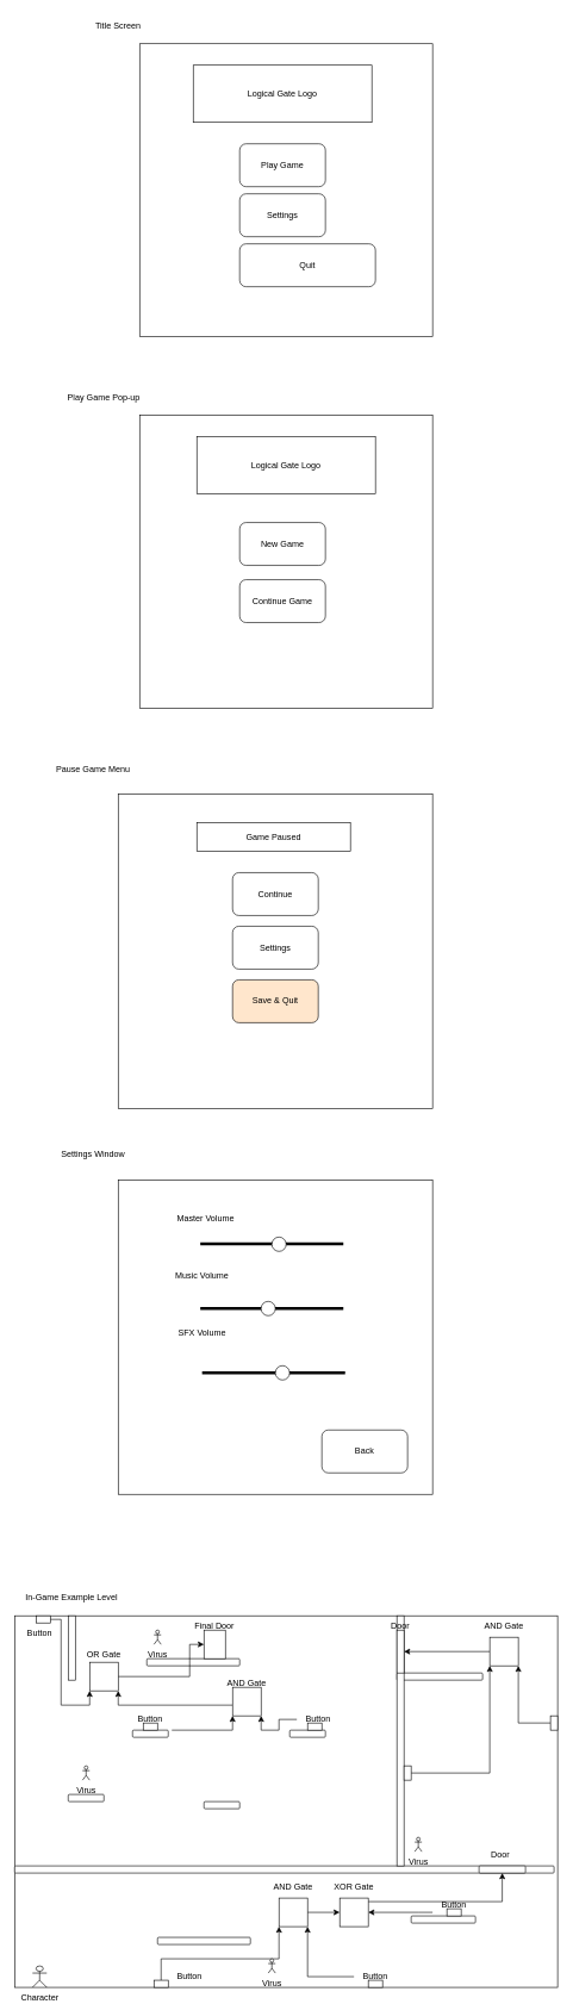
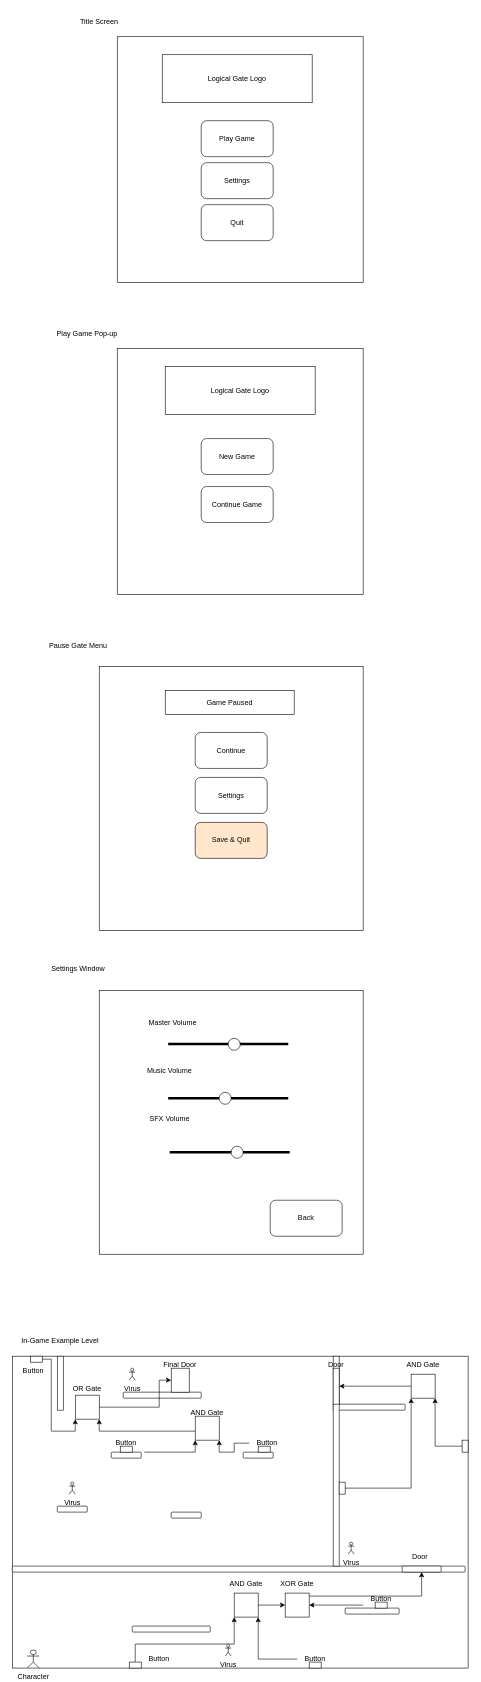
- <mxCell id="4" value="Quit" style="rounded=1;whiteSpace=wrap;html=1;" parent="1" vertex="1"><mxGeometry x="335" y="340" width="190" height="60" as="geometry" /></mxCell>
+ <mxCell id="4" value="Quit" style="rounded=1;whiteSpace=wrap;html=1;" parent="1" vertex="1"><mxGeometry x="335" y="340" width="120" height="60" as="geometry" /></mxCell>
- <mxCell id="7" value="Pause Game Menu" style="text;html=1;align=center;verticalAlign=middle;whiteSpace=wrap;rounded=0;" parent="1" vertex="1"><mxGeometry x="70" y="1060" width="120" height="30" as="geometry" /></mxCell>
+ <mxCell id="7" value="Pause Gate Menu" style="text;html=1;align=center;verticalAlign=middle;whiteSpace=wrap;rounded=0;" parent="1" vertex="1"><mxGeometry x="70" y="1060" width="120" height="30" as="geometry" /></mxCell>
